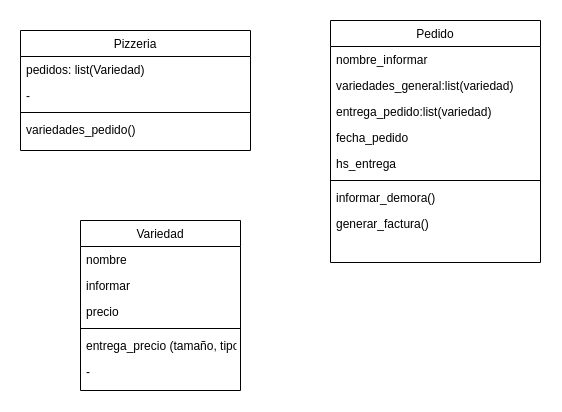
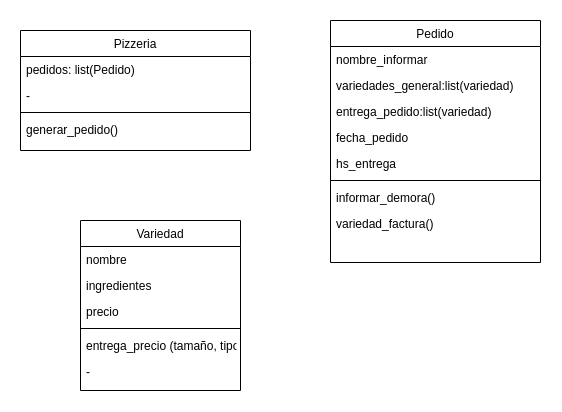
- <mxCell id="19" value="pedidos: list(Variedad)" style="text;align=left;verticalAlign=top;spacingLeft=4;spacingRight=4;overflow=hidden;rotatable=0;points=[[0,0.5],[1,0.5]];portConstraint=eastwest;rounded=0;shadow=0;html=0;" parent="18" vertex="1"><mxGeometry y="26" width="230" height="26" as="geometry" /></mxCell>
+ <mxCell id="19" value="pedidos: list(Pedido)" style="text;align=left;verticalAlign=top;spacingLeft=4;spacingRight=4;overflow=hidden;rotatable=0;points=[[0,0.5],[1,0.5]];portConstraint=eastwest;rounded=0;shadow=0;html=0;" parent="18" vertex="1"><mxGeometry y="26" width="230" height="26" as="geometry" /></mxCell>
- <mxCell id="22" value="variedades_pedido()" style="text;align=left;verticalAlign=top;spacingLeft=4;spacingRight=4;overflow=hidden;rotatable=0;points=[[0,0.5],[1,0.5]];portConstraint=eastwest;fontStyle=0" parent="18" vertex="1"><mxGeometry y="86" width="230" height="26" as="geometry" /></mxCell>
+ <mxCell id="22" value="generar_pedido()" style="text;align=left;verticalAlign=top;spacingLeft=4;spacingRight=4;overflow=hidden;rotatable=0;points=[[0,0.5],[1,0.5]];portConstraint=eastwest;fontStyle=0" parent="18" vertex="1"><mxGeometry y="86" width="230" height="26" as="geometry" /></mxCell>
- <mxCell id="17" value="generar_factura()" style="text;align=left;verticalAlign=top;spacingLeft=4;spacingRight=4;overflow=hidden;rotatable=0;points=[[0,0.5],[1,0.5]];portConstraint=eastwest;" parent="9" vertex="1"><mxGeometry y="190" width="210" height="26" as="geometry" /></mxCell>
+ <mxCell id="17" value="variedad_factura()" style="text;align=left;verticalAlign=top;spacingLeft=4;spacingRight=4;overflow=hidden;rotatable=0;points=[[0,0.5],[1,0.5]];portConstraint=eastwest;" parent="9" vertex="1"><mxGeometry y="190" width="210" height="26" as="geometry" /></mxCell>
- <mxCell id="4" value="informar" style="text;align=left;verticalAlign=top;spacingLeft=4;spacingRight=4;overflow=hidden;rotatable=0;points=[[0,0.5],[1,0.5]];portConstraint=eastwest;rounded=0;shadow=0;html=0;" parent="2" vertex="1"><mxGeometry y="52" width="160" height="26" as="geometry" /></mxCell>
+ <mxCell id="4" value="ingredientes" style="text;align=left;verticalAlign=top;spacingLeft=4;spacingRight=4;overflow=hidden;rotatable=0;points=[[0,0.5],[1,0.5]];portConstraint=eastwest;rounded=0;shadow=0;html=0;" parent="2" vertex="1"><mxGeometry y="52" width="160" height="26" as="geometry" /></mxCell>
